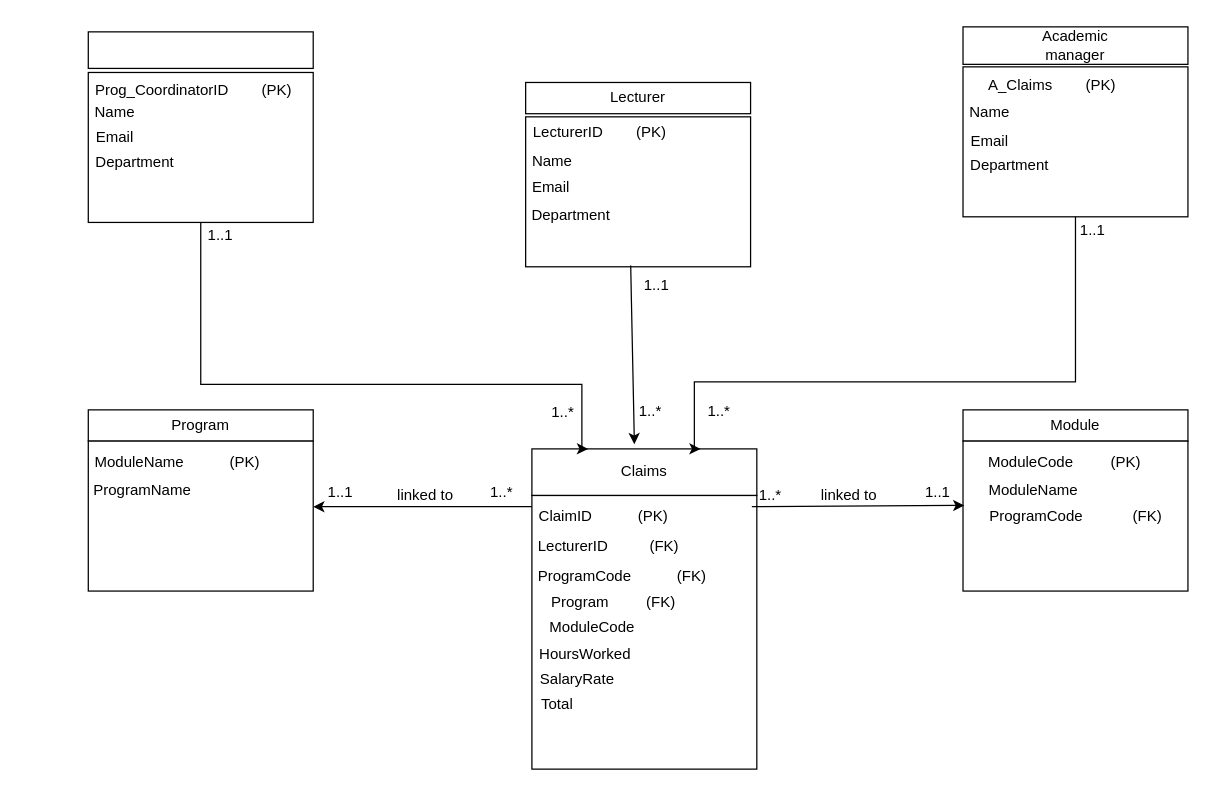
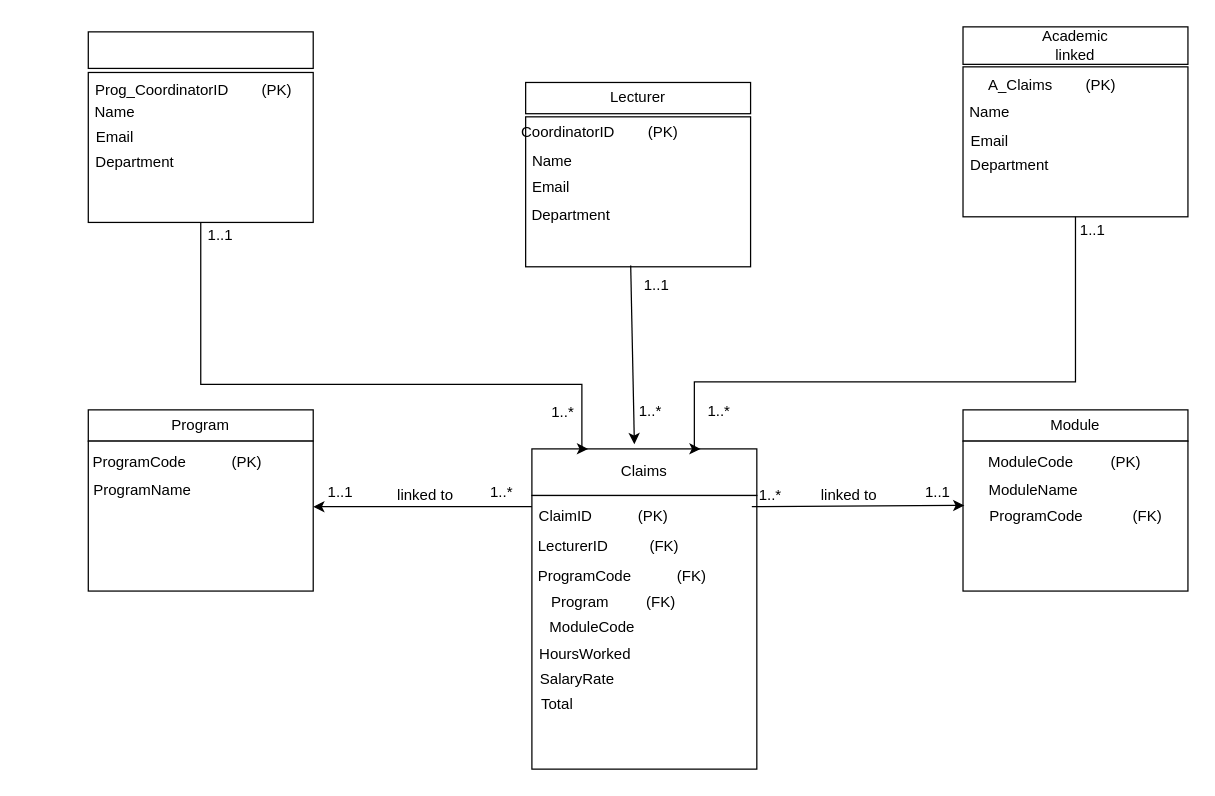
- <mxCell id="18" value="Academic manager" style="text;html=1;align=center;verticalAlign=middle;whiteSpace=wrap;rounded=0;" vertex="1" parent="16"><mxGeometry x="60" width="60" height="30" as="geometry" /></mxCell>
+ <mxCell id="18" value="Academic linked" style="text;html=1;align=center;verticalAlign=middle;whiteSpace=wrap;rounded=0;" vertex="1" parent="16"><mxGeometry x="60" width="60" height="30" as="geometry" /></mxCell>
- <mxCell id="67" value="LecturerID&amp;nbsp; &amp;nbsp; &amp;nbsp; &amp;nbsp; (PK)" style="text;html=1;align=center;verticalAlign=middle;whiteSpace=wrap;rounded=0;" vertex="1" parent="1"><mxGeometry x="408" y="91" width="143" height="30" as="geometry" /></mxCell>
+ <mxCell id="67" value="CoordinatorID&amp;nbsp; &amp;nbsp; &amp;nbsp; &amp;nbsp; (PK)" style="text;html=1;align=center;verticalAlign=middle;whiteSpace=wrap;rounded=0;" vertex="1" parent="1"><mxGeometry x="408" y="91" width="143" height="30" as="geometry" /></mxCell>
- <mxCell id="29" value="ModuleName&amp;nbsp; &amp;nbsp; &amp;nbsp; &amp;nbsp; &amp;nbsp; &amp;nbsp;(PK)" style="text;html=1;align=center;verticalAlign=middle;whiteSpace=wrap;rounded=0;" vertex="1" parent="25"><mxGeometry y="30" width="143" height="30" as="geometry" /></mxCell>
+ <mxCell id="29" value="ProgramCode&amp;nbsp; &amp;nbsp; &amp;nbsp; &amp;nbsp; &amp;nbsp; &amp;nbsp;(PK)" style="text;html=1;align=center;verticalAlign=middle;whiteSpace=wrap;rounded=0;" vertex="1" parent="25"><mxGeometry y="30" width="143" height="30" as="geometry" /></mxCell>
